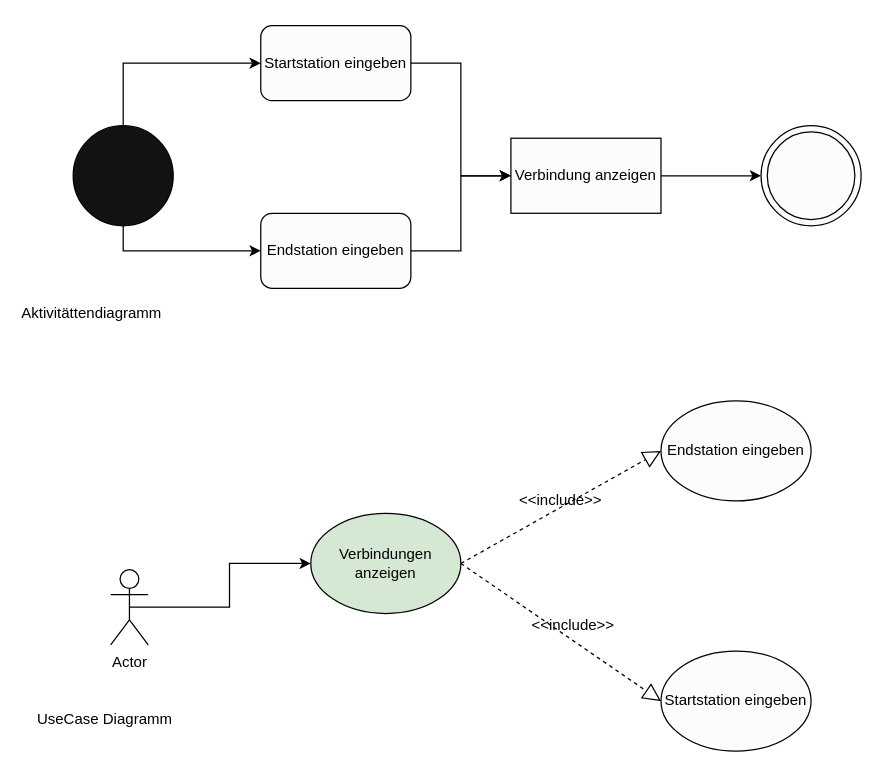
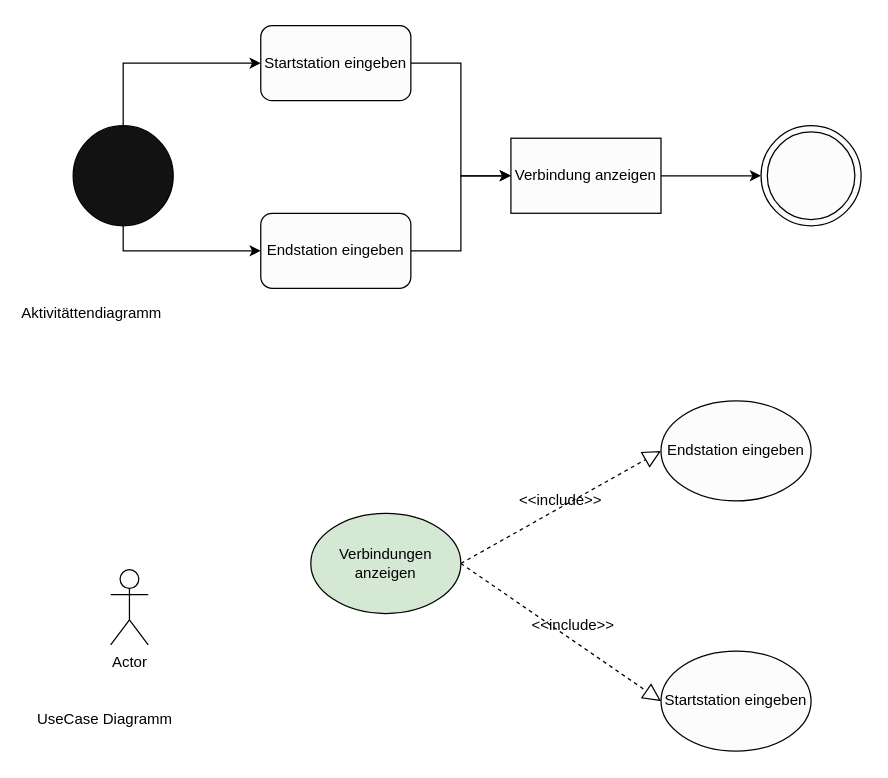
- <mxCell id="14" style="edgeStyle=orthogonalEdgeStyle;rounded=0;orthogonalLoop=1;jettySize=auto;html=1;exitX=0.5;exitY=0.5;exitDx=0;exitDy=0;exitPerimeter=0;entryX=0;entryY=0.5;entryDx=0;entryDy=0;" edge="1" parent="1" source="15" target="16"><mxGeometry relative="1" as="geometry" /></mxCell>
